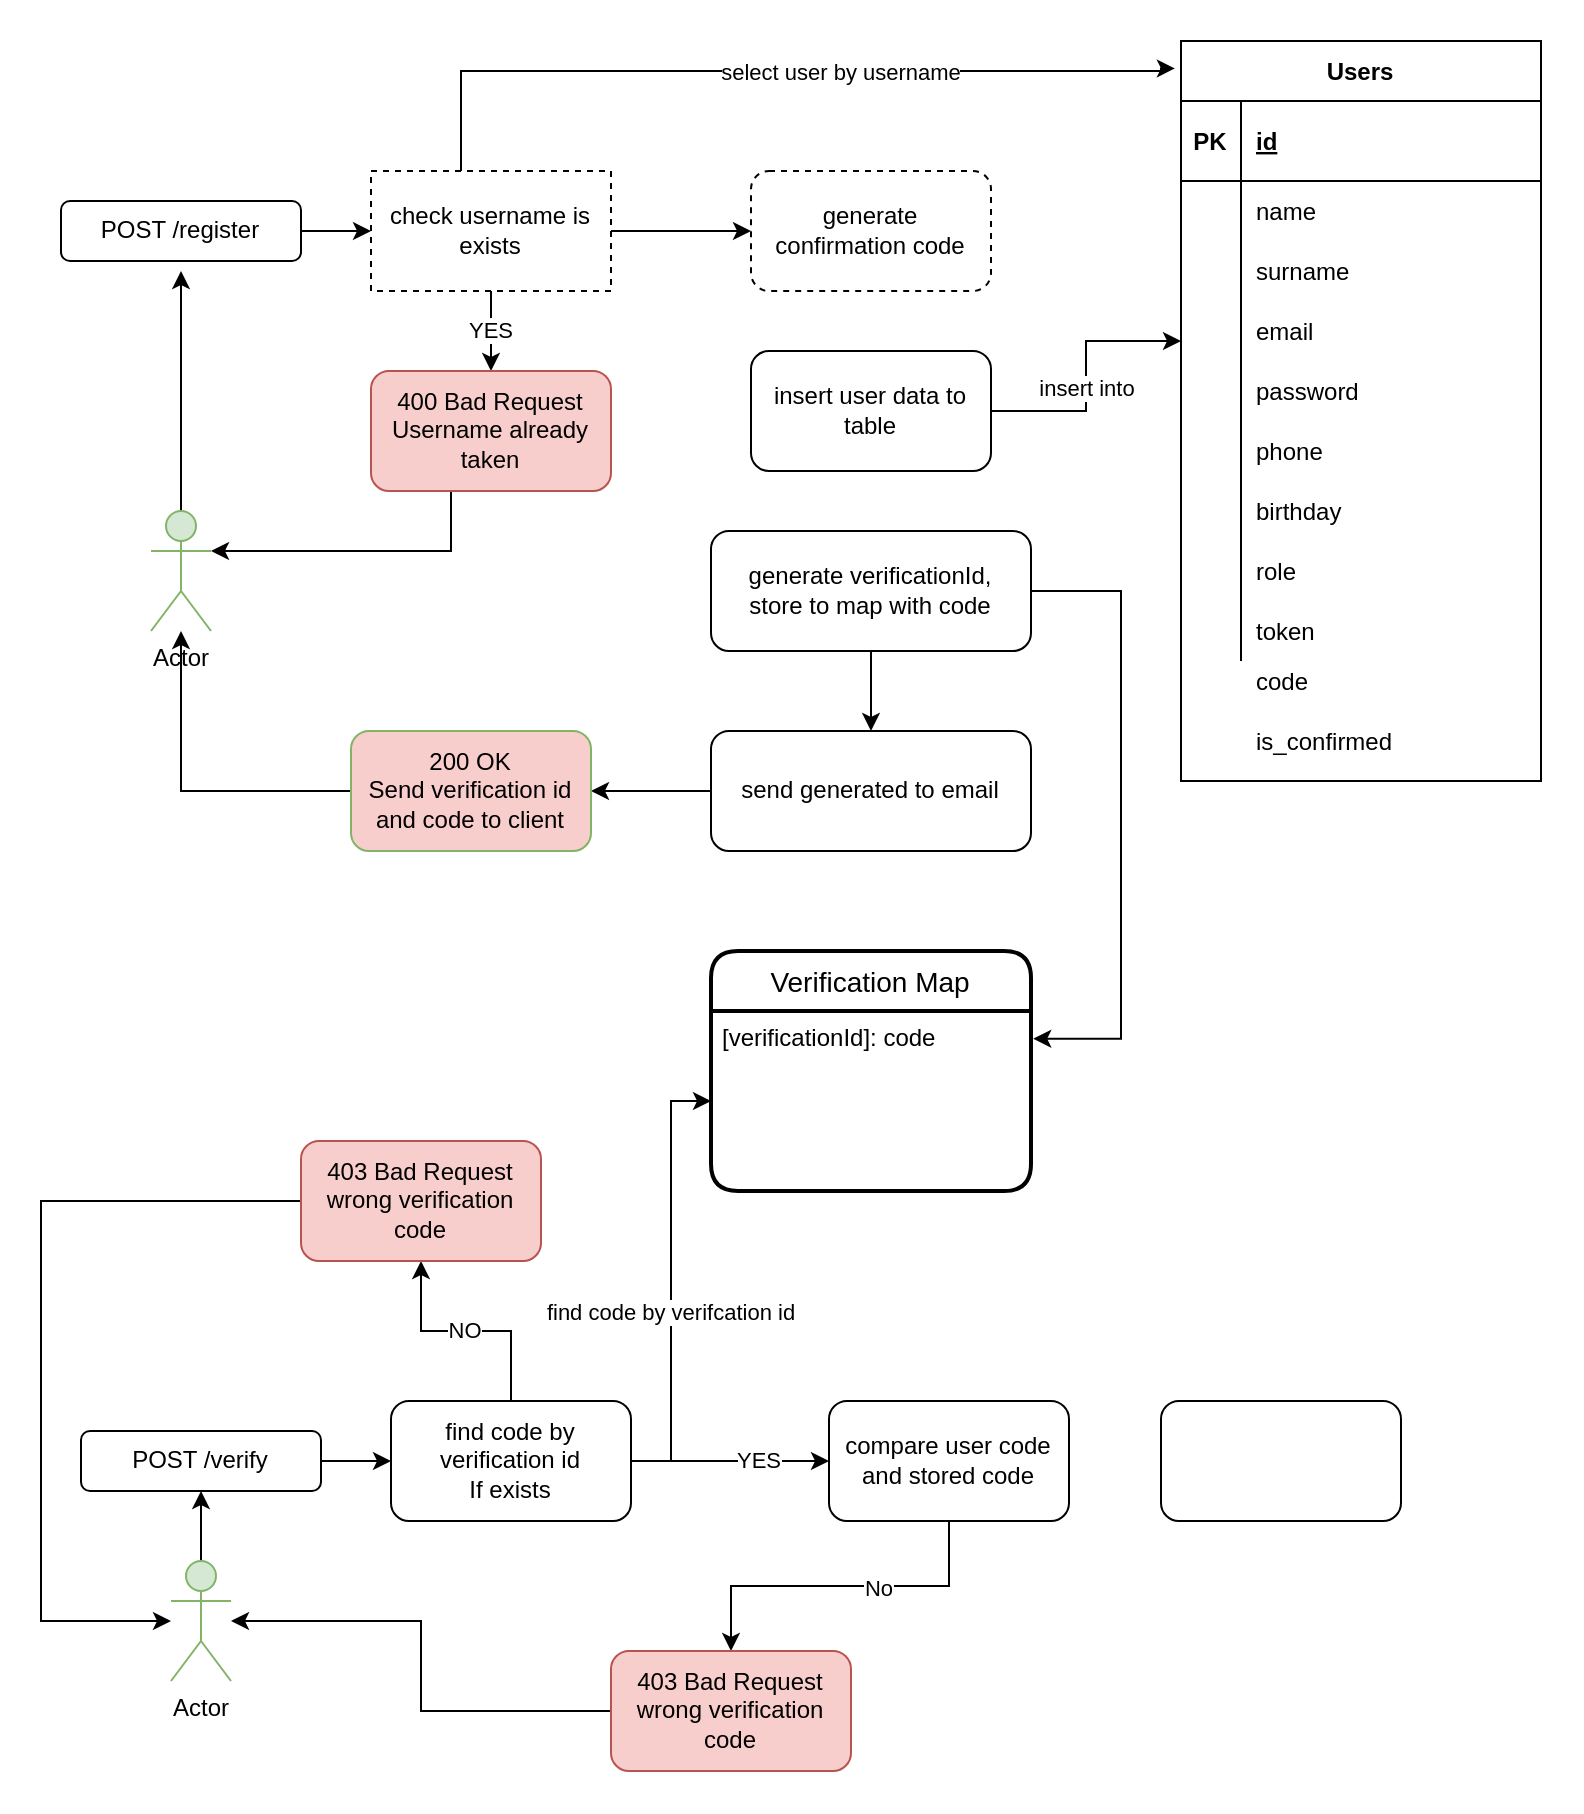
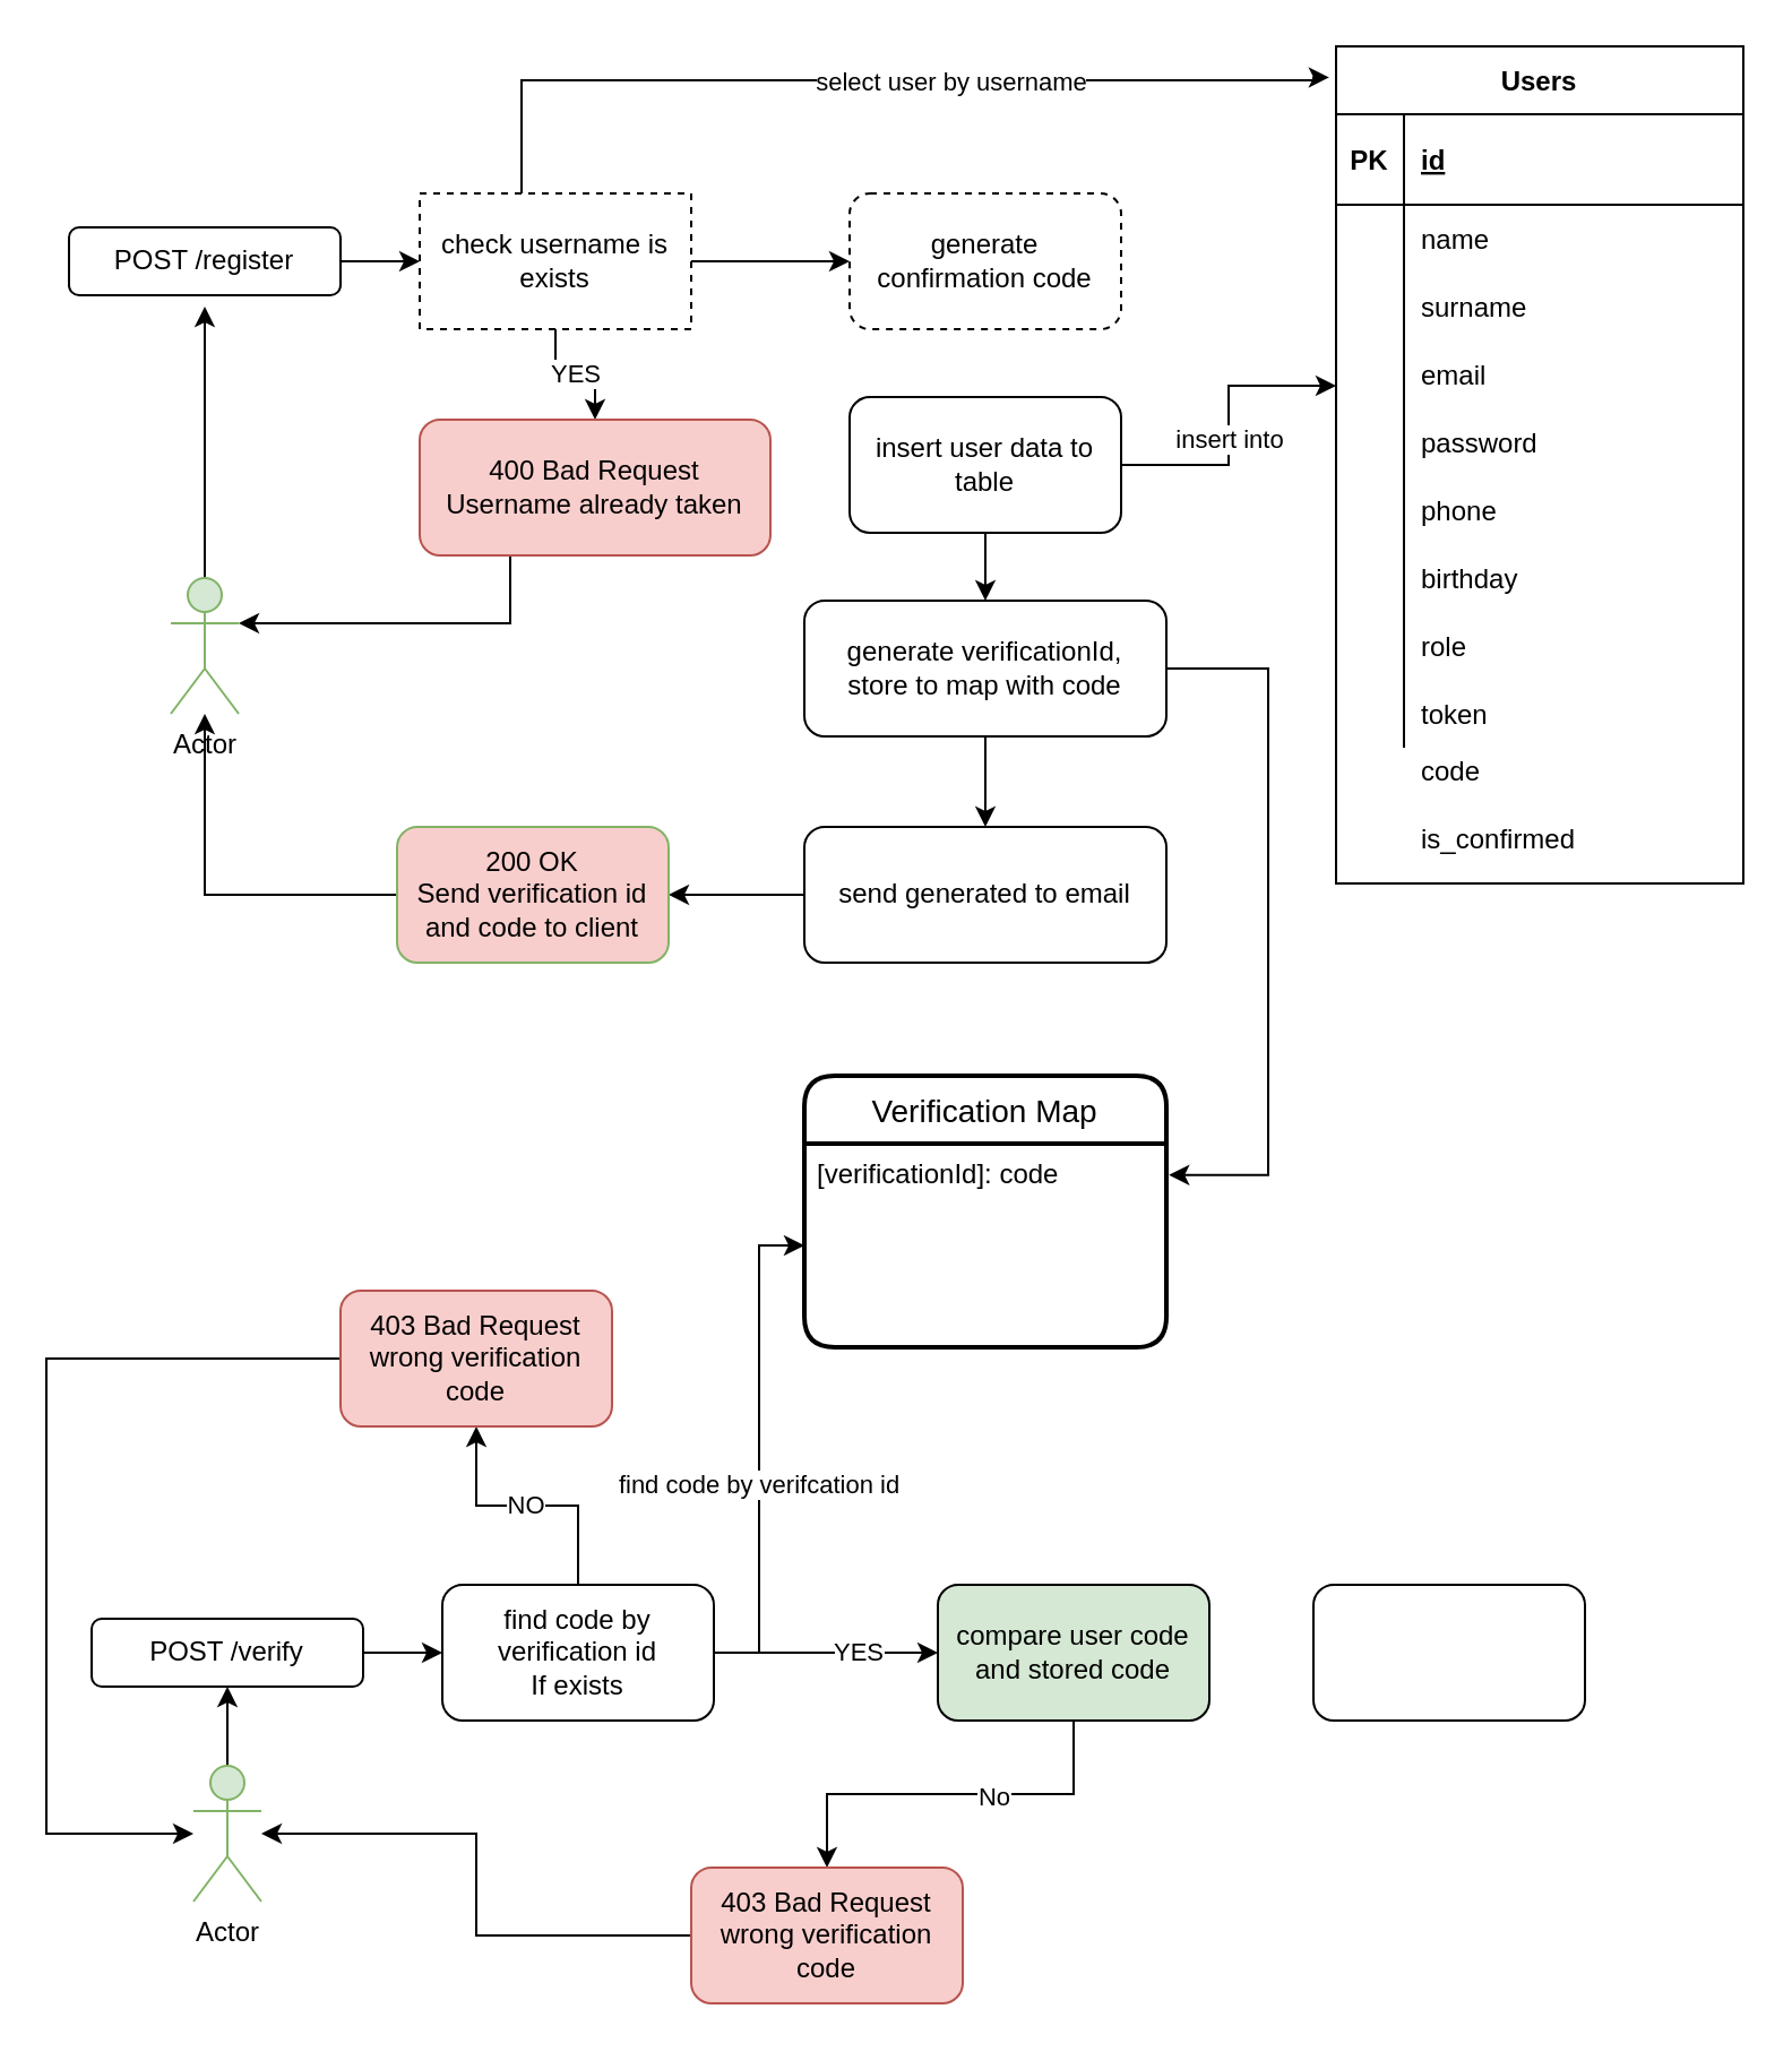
- <mxCell id="40" value="400 Bad Request&lt;br&gt;Username already taken" style="rounded=1;whiteSpace=wrap;html=1;fillColor=#f8cecc;strokeColor=#b85450;" vertex="1" parent="1"><mxGeometry x="185" y="185" width="120" height="60" as="geometry" /></mxCell>
+ <mxCell id="40" value="400 Bad Request&lt;br&gt;Username already taken" style="rounded=1;whiteSpace=wrap;html=1;fillColor=#f8cecc;strokeColor=#b85450;" vertex="1" parent="1"><mxGeometry x="185" y="185" width="155" height="60" as="geometry" /></mxCell>
+ <mxCell id="42" style="edgeStyle=orthogonalEdgeStyle;rounded=0;orthogonalLoop=1;jettySize=auto;html=1;entryX=0.5;entryY=0;entryDx=0;entryDy=0;" edge="1" parent="1" source="45" target="52"><mxGeometry relative="1" as="geometry" /></mxCell>
- <mxCell id="71" value="compare user code and stored code" style="rounded=1;whiteSpace=wrap;html=1;" vertex="1" parent="1"><mxGeometry x="414" y="700" width="120" height="60" as="geometry" /></mxCell>
+ <mxCell id="71" value="compare user code and stored code" style="rounded=1;whiteSpace=wrap;html=1;fillColor=#d5e8d4;" vertex="1" parent="1"><mxGeometry x="414" y="700" width="120" height="60" as="geometry" /></mxCell>
